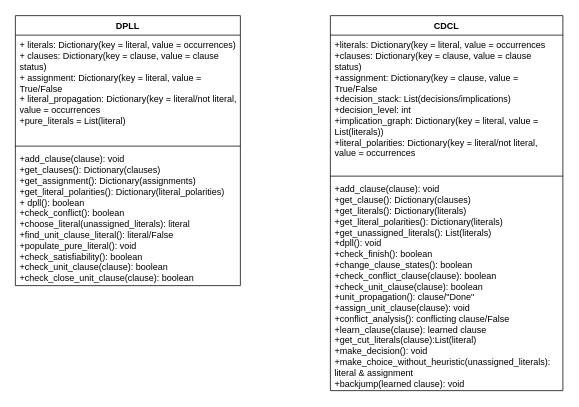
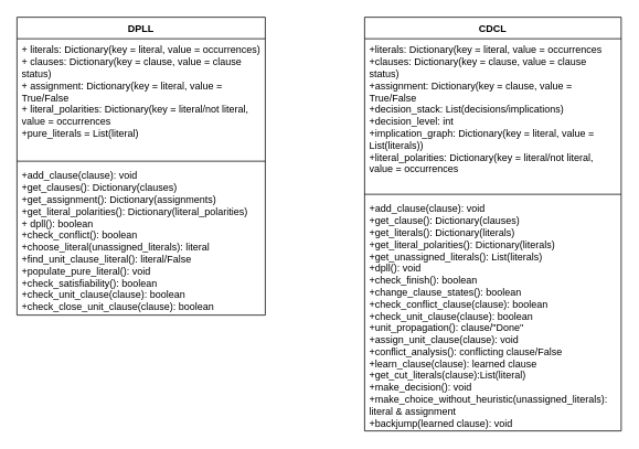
- <mxCell id="3" value="+ literals: Dictionary(key = literal, value = occurrences)&lt;div&gt;+ clauses: Dictionary(key = clause, value = clause status)&lt;/div&gt;&lt;div&gt;+ assignment: Dictionary(key = literal, value = True/False&amp;nbsp;&lt;/div&gt;&lt;div&gt;+ literal_propagation: Dictionary(key = literal/not literal, value = occurrences&lt;/div&gt;&lt;div&gt;+pure_literals = List(literal)&lt;/div&gt;" style="text;strokeColor=none;fillColor=none;align=left;verticalAlign=top;spacingLeft=4;spacingRight=4;overflow=hidden;rotatable=0;points=[[0,0.5],[1,0.5]];portConstraint=eastwest;whiteSpace=wrap;html=1;" vertex="1" parent="2"><mxGeometry y="26" width="300" height="144" as="geometry" /></mxCell>
+ <mxCell id="3" value="+ literals: Dictionary(key = literal, value = occurrences)&lt;div&gt;+ clauses: Dictionary(key = clause, value = clause status)&lt;/div&gt;&lt;div&gt;+ assignment: Dictionary(key = literal, value = True/False&amp;nbsp;&lt;/div&gt;&lt;div&gt;+ literal_polarities: Dictionary(key = literal/not literal, value = occurrences&lt;/div&gt;&lt;div&gt;+pure_literals = List(literal)&lt;/div&gt;" style="text;strokeColor=none;fillColor=none;align=left;verticalAlign=top;spacingLeft=4;spacingRight=4;overflow=hidden;rotatable=0;points=[[0,0.5],[1,0.5]];portConstraint=eastwest;whiteSpace=wrap;html=1;" vertex="1" parent="2"><mxGeometry y="26" width="300" height="144" as="geometry" /></mxCell>
